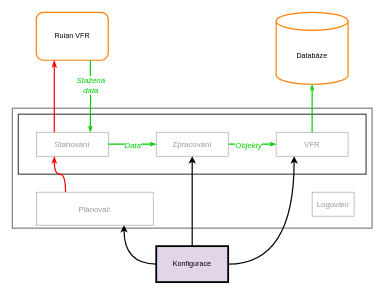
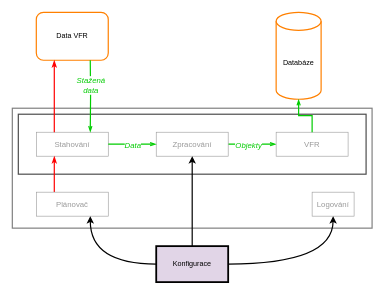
- <mxCell id="4" value="Ruian VFR" style="rounded=1;whiteSpace=wrap;html=1;strokeWidth=2;strokeColor=#FF8000;gradientColor=none;" vertex="1" parent="1"><mxGeometry x="60" y="20" width="120" height="80" as="geometry" /></mxCell>
+ <mxCell id="4" value="Data VFR" style="rounded=1;whiteSpace=wrap;html=1;strokeWidth=2;strokeColor=#FF8000;gradientColor=none;" vertex="1" parent="1"><mxGeometry x="60" y="20" width="120" height="80" as="geometry" /></mxCell>
- <mxCell id="11" value="Databáze" style="shape=cylinder3;whiteSpace=wrap;html=1;boundedLbl=1;backgroundOutline=1;size=15;rounded=1;strokeColor=#FF8000;strokeWidth=2;align=center;verticalAlign=middle;fontFamily=Helvetica;fontSize=12;fontColor=default;fillColor=default;gradientColor=none;" vertex="1" parent="1"><mxGeometry x="460" y="20" width="120" height="120" as="geometry" /></mxCell>
+ <mxCell id="11" value="Databáze" style="shape=cylinder3;whiteSpace=wrap;html=1;boundedLbl=1;backgroundOutline=1;size=15;rounded=1;strokeColor=#FF8000;strokeWidth=2;align=center;verticalAlign=middle;fontFamily=Helvetica;fontSize=12;fontColor=default;fillColor=default;gradientColor=none;" vertex="1" parent="1"><mxGeometry x="460" y="20" width="75" height="145" as="geometry" /></mxCell>
- <mxCell id="15" value="Plánovač" style="rounded=0;whiteSpace=wrap;html=1;fillColor=default;strokeColor=#999999;fontSize=13;labelBackgroundColor=default;fontColor=#999999;" vertex="1" parent="1"><mxGeometry x="60" y="320" width="195" height="55" as="geometry" /></mxCell>
+ <mxCell id="15" value="Plánovač" style="rounded=0;whiteSpace=wrap;html=1;fillColor=default;strokeColor=#999999;fontSize=13;labelBackgroundColor=default;fontColor=#999999;" vertex="1" parent="1"><mxGeometry x="60" y="320" width="120" height="40" as="geometry" /></mxCell>
- <mxCell id="18" style="edgeStyle=orthogonalEdgeStyle;rounded=0;orthogonalLoop=1;jettySize=auto;html=1;entryX=0.25;entryY=1;entryDx=0;entryDy=0;strokeColor=#000000;strokeWidth=2;align=center;verticalAlign=middle;fontFamily=Helvetica;fontSize=11;fontColor=default;labelBackgroundColor=default;endArrow=classic;curved=1;" edge="1" parent="1" source="19" target="10"><mxGeometry relative="1" as="geometry" /></mxCell>
+ <mxCell id="18" style="edgeStyle=orthogonalEdgeStyle;rounded=0;orthogonalLoop=1;jettySize=auto;html=1;strokeColor=#000000;strokeWidth=2;align=center;verticalAlign=middle;fontFamily=Helvetica;fontSize=11;fontColor=default;labelBackgroundColor=default;endArrow=classic;curved=1;" edge="1" parent="1" source="19" target="13"><mxGeometry relative="1" as="geometry" /></mxCell>
